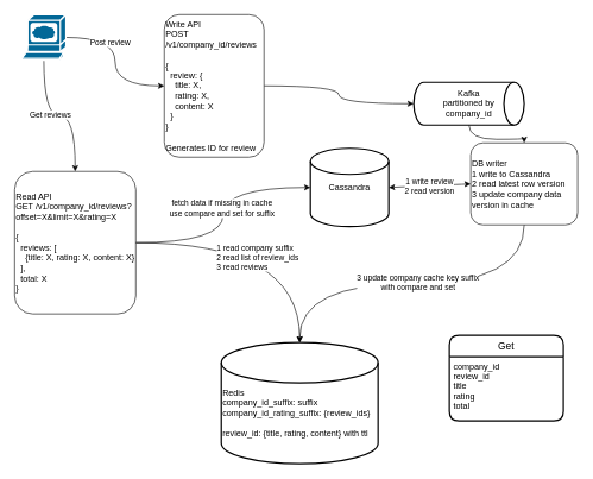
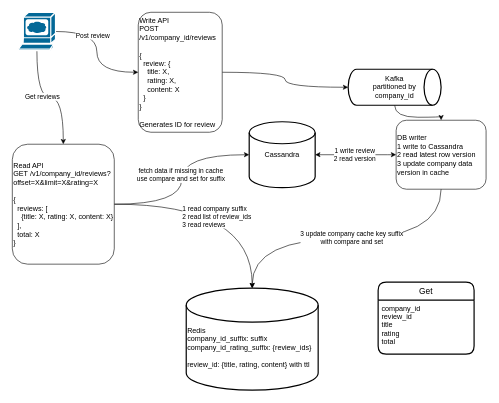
- <mxCell id="13" value="Cassandra" style="strokeWidth=2;html=1;shape=mxgraph.flowchart.database;whiteSpace=wrap;" parent="1" vertex="1"><mxGeometry x="435" y="207.5" width="110" height="110" as="geometry" /></mxCell>
+ <mxCell id="13" value="Cassandra" style="strokeWidth=2;html=1;shape=mxgraph.flowchart.database;whiteSpace=wrap;" parent="1" vertex="1"><mxGeometry x="415" y="202.5" width="110" height="110" as="geometry" /></mxCell>
